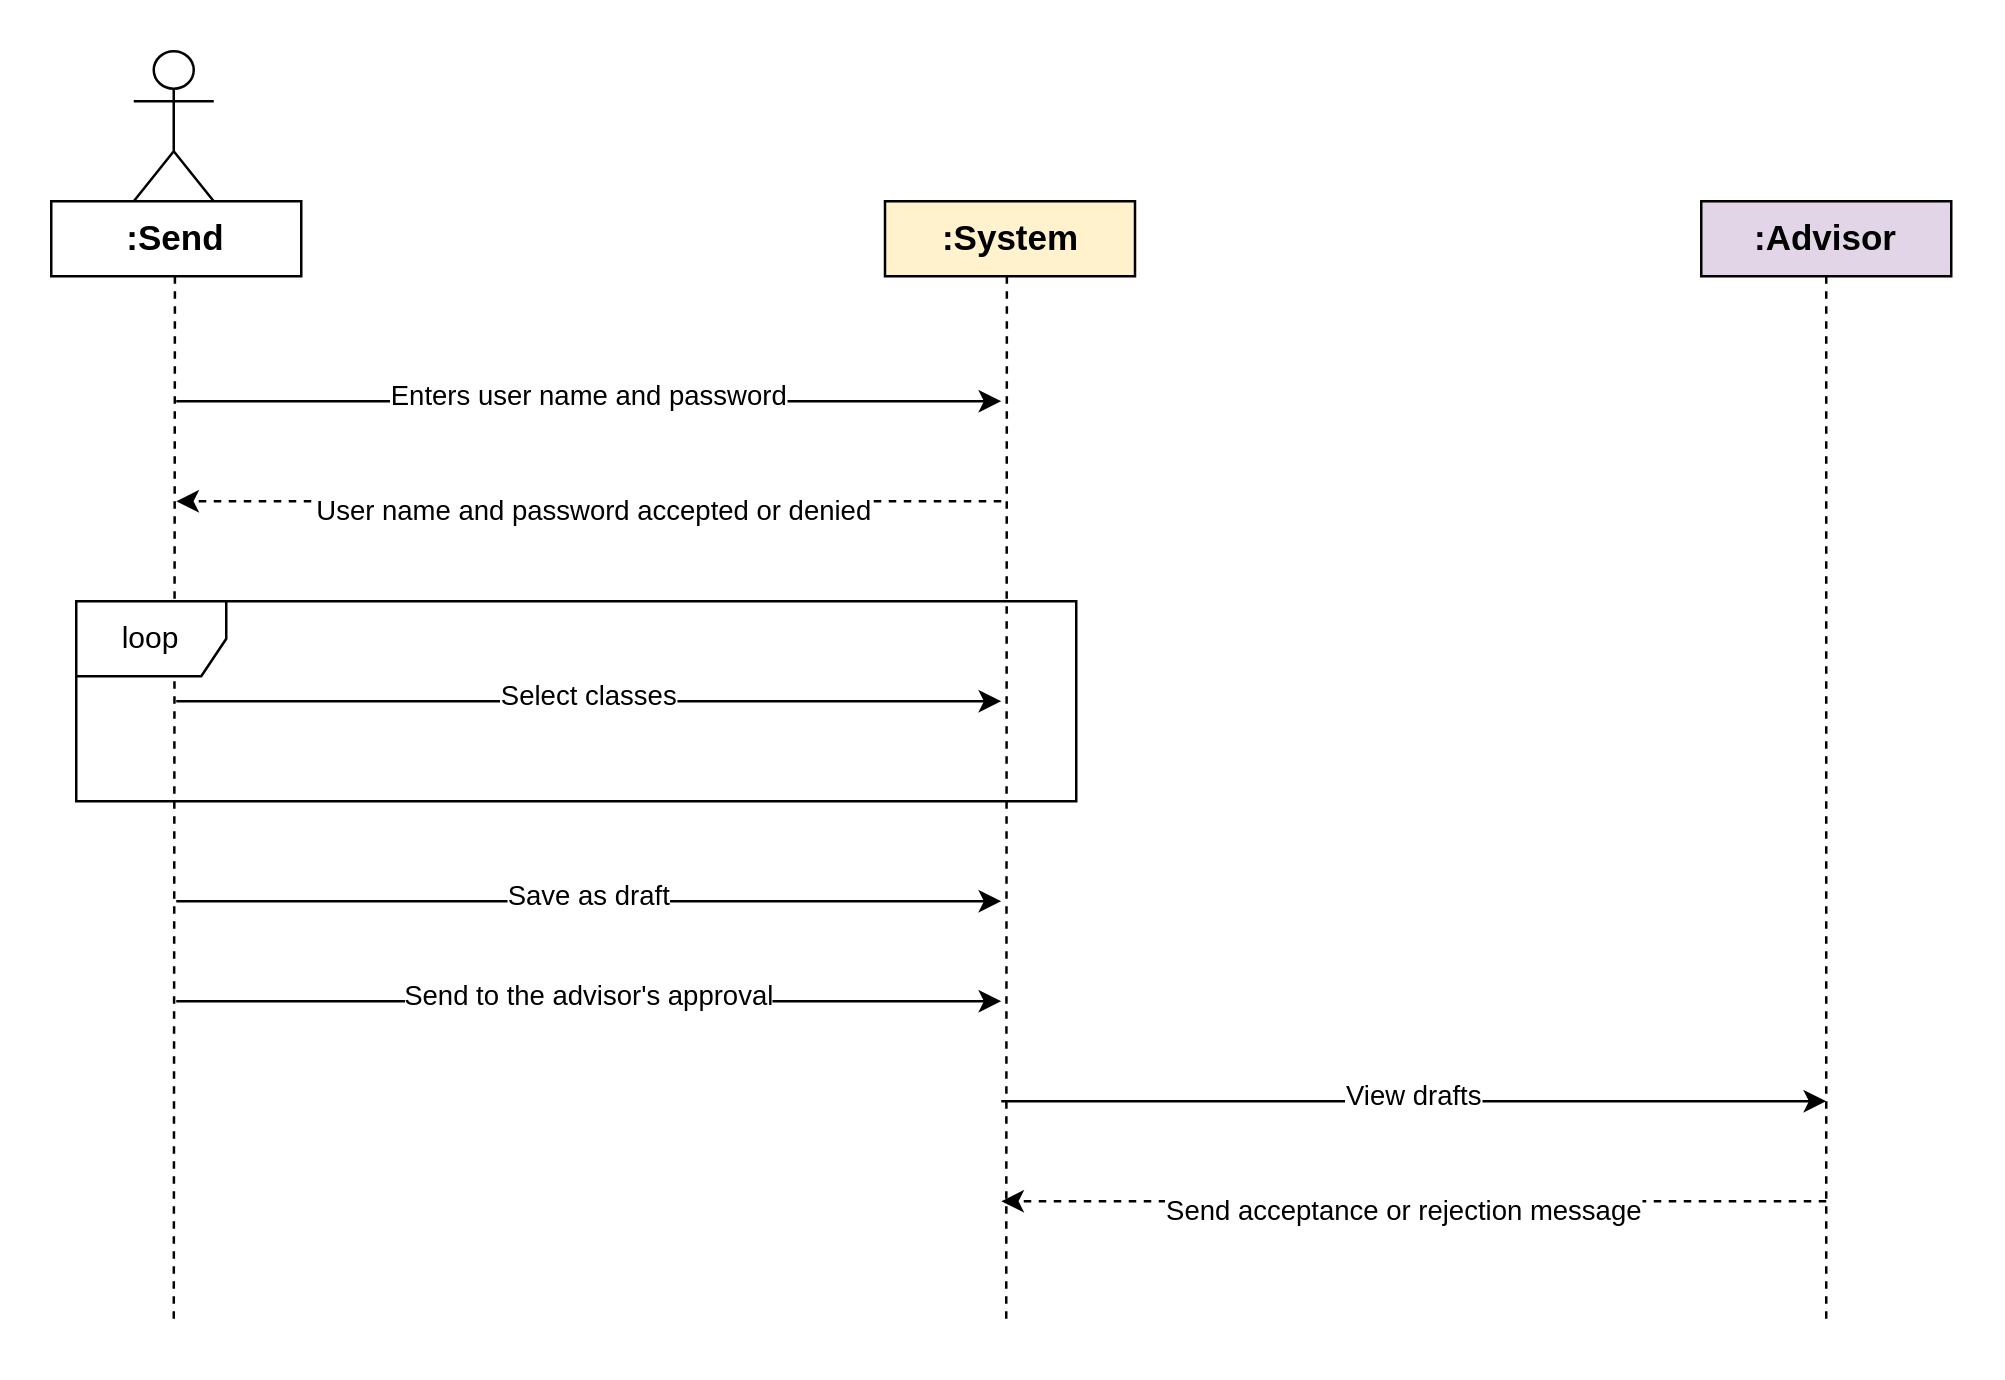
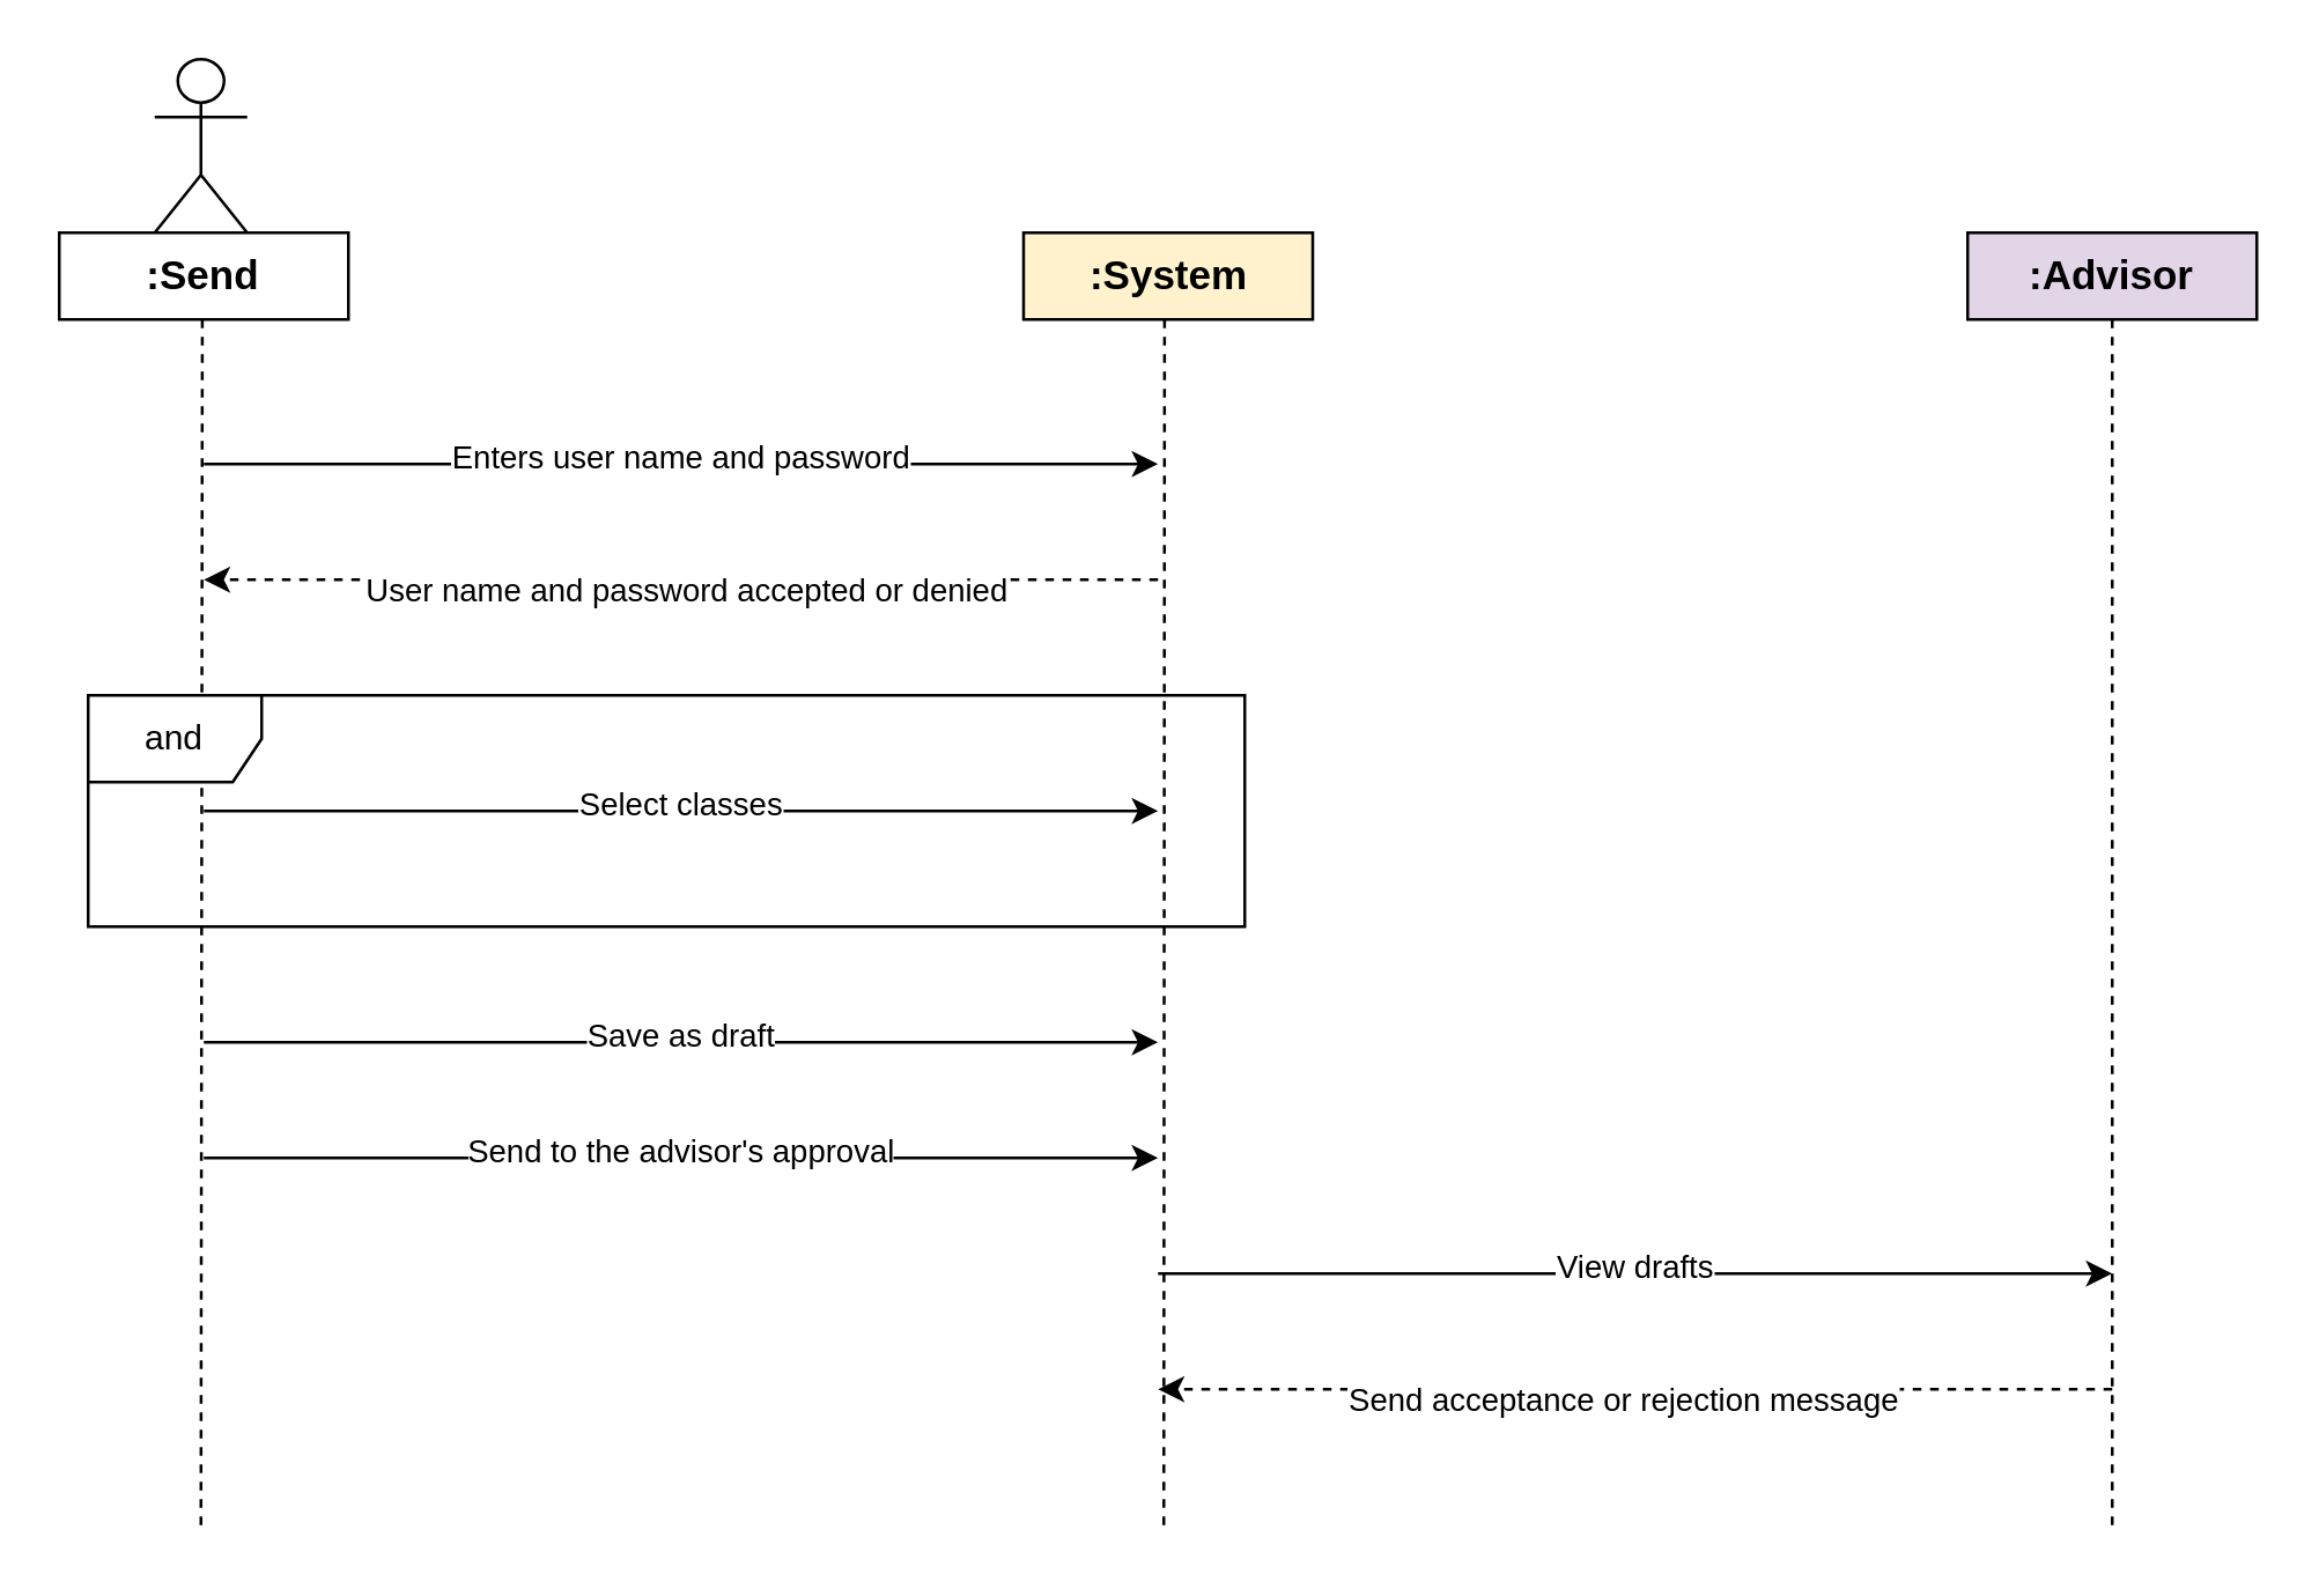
- <mxCell id="13" value="loop" style="shape=umlFrame;whiteSpace=wrap;html=1;pointerEvents=0;" parent="1" vertex="1"><mxGeometry x="30" y="240" width="400" height="80" as="geometry" /></mxCell>
+ <mxCell id="13" value="and" style="shape=umlFrame;whiteSpace=wrap;html=1;pointerEvents=0;" parent="1" vertex="1"><mxGeometry x="30" y="240" width="400" height="80" as="geometry" /></mxCell>
